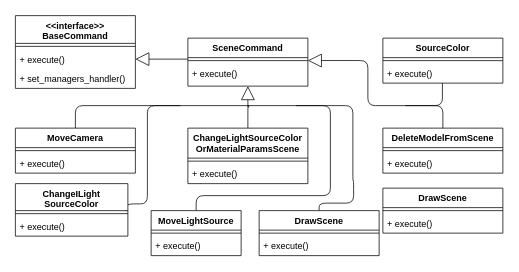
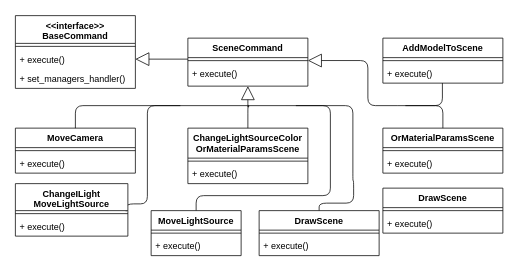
- <mxCell id="13" value="SourceColor" style="swimlane;fontStyle=1;align=center;verticalAlign=top;childLayout=stackLayout;horizontal=1;startSize=26;horizontalStack=0;resizeParent=1;resizeParentMax=0;resizeLast=0;collapsible=1;marginBottom=0;" parent="1" vertex="1"><mxGeometry x="510" y="50" width="160" height="60" as="geometry" /></mxCell>
+ <mxCell id="13" value="AddModelToScene" style="swimlane;fontStyle=1;align=center;verticalAlign=top;childLayout=stackLayout;horizontal=1;startSize=26;horizontalStack=0;resizeParent=1;resizeParentMax=0;resizeLast=0;collapsible=1;marginBottom=0;" parent="1" vertex="1"><mxGeometry x="510" y="50" width="160" height="60" as="geometry" /></mxCell>
- <mxCell id="10" value="DeleteModelFromScene" style="swimlane;fontStyle=1;align=center;verticalAlign=top;childLayout=stackLayout;horizontal=1;startSize=26;horizontalStack=0;resizeParent=1;resizeParentMax=0;resizeLast=0;collapsible=1;marginBottom=0;" parent="1" vertex="1"><mxGeometry x="510" y="170" width="160" height="60" as="geometry" /></mxCell>
+ <mxCell id="10" value="OrMaterialParamsScene" style="swimlane;fontStyle=1;align=center;verticalAlign=top;childLayout=stackLayout;horizontal=1;startSize=26;horizontalStack=0;resizeParent=1;resizeParentMax=0;resizeLast=0;collapsible=1;marginBottom=0;" parent="1" vertex="1"><mxGeometry x="510" y="170" width="160" height="60" as="geometry" /></mxCell>
- <mxCell id="36" value="ChangeILight&#10;SourceColor" style="swimlane;fontStyle=1;align=center;verticalAlign=top;childLayout=stackLayout;horizontal=1;startSize=36;horizontalStack=0;resizeParent=1;resizeParentMax=0;resizeLast=0;collapsible=1;marginBottom=0;" parent="1" vertex="1"><mxGeometry x="20" y="244" width="150" height="70" as="geometry" /></mxCell>
+ <mxCell id="36" value="ChangeILight&#10;MoveLightSource" style="swimlane;fontStyle=1;align=center;verticalAlign=top;childLayout=stackLayout;horizontal=1;startSize=36;horizontalStack=0;resizeParent=1;resizeParentMax=0;resizeLast=0;collapsible=1;marginBottom=0;" parent="1" vertex="1"><mxGeometry x="20" y="244" width="150" height="70" as="geometry" /></mxCell>
